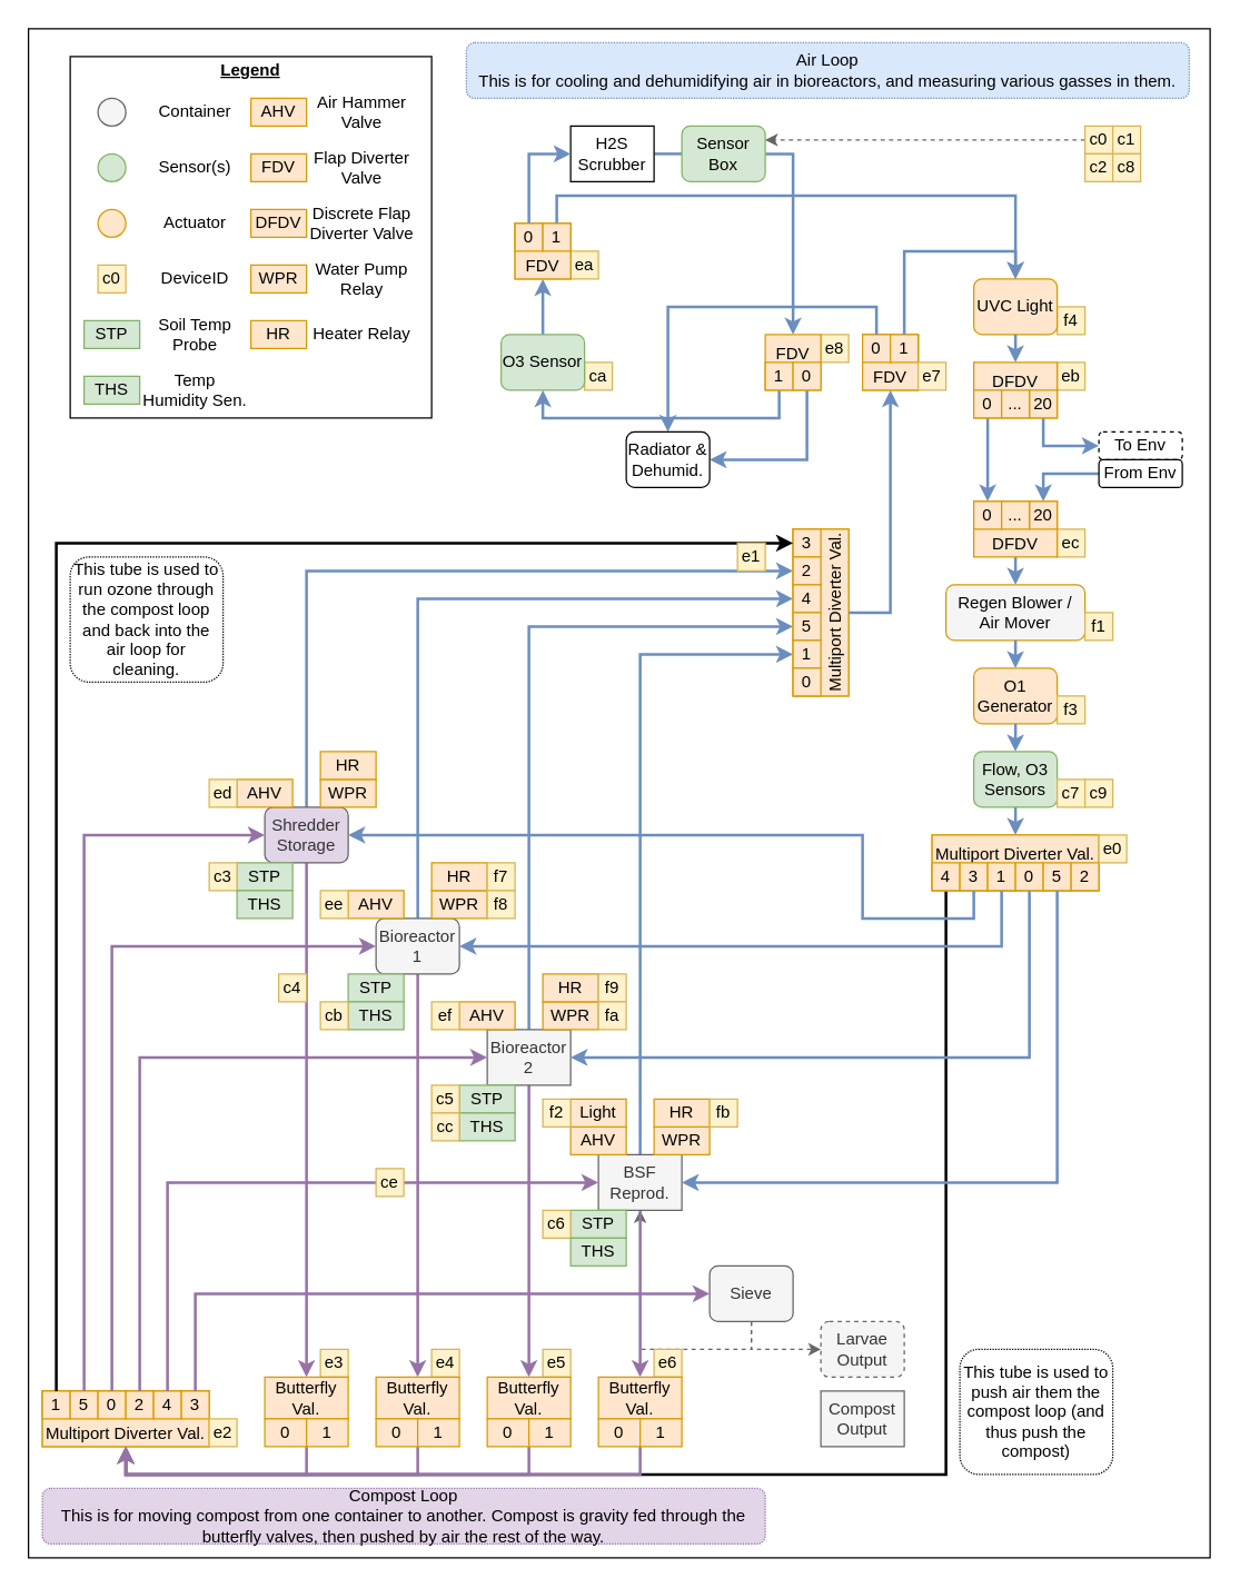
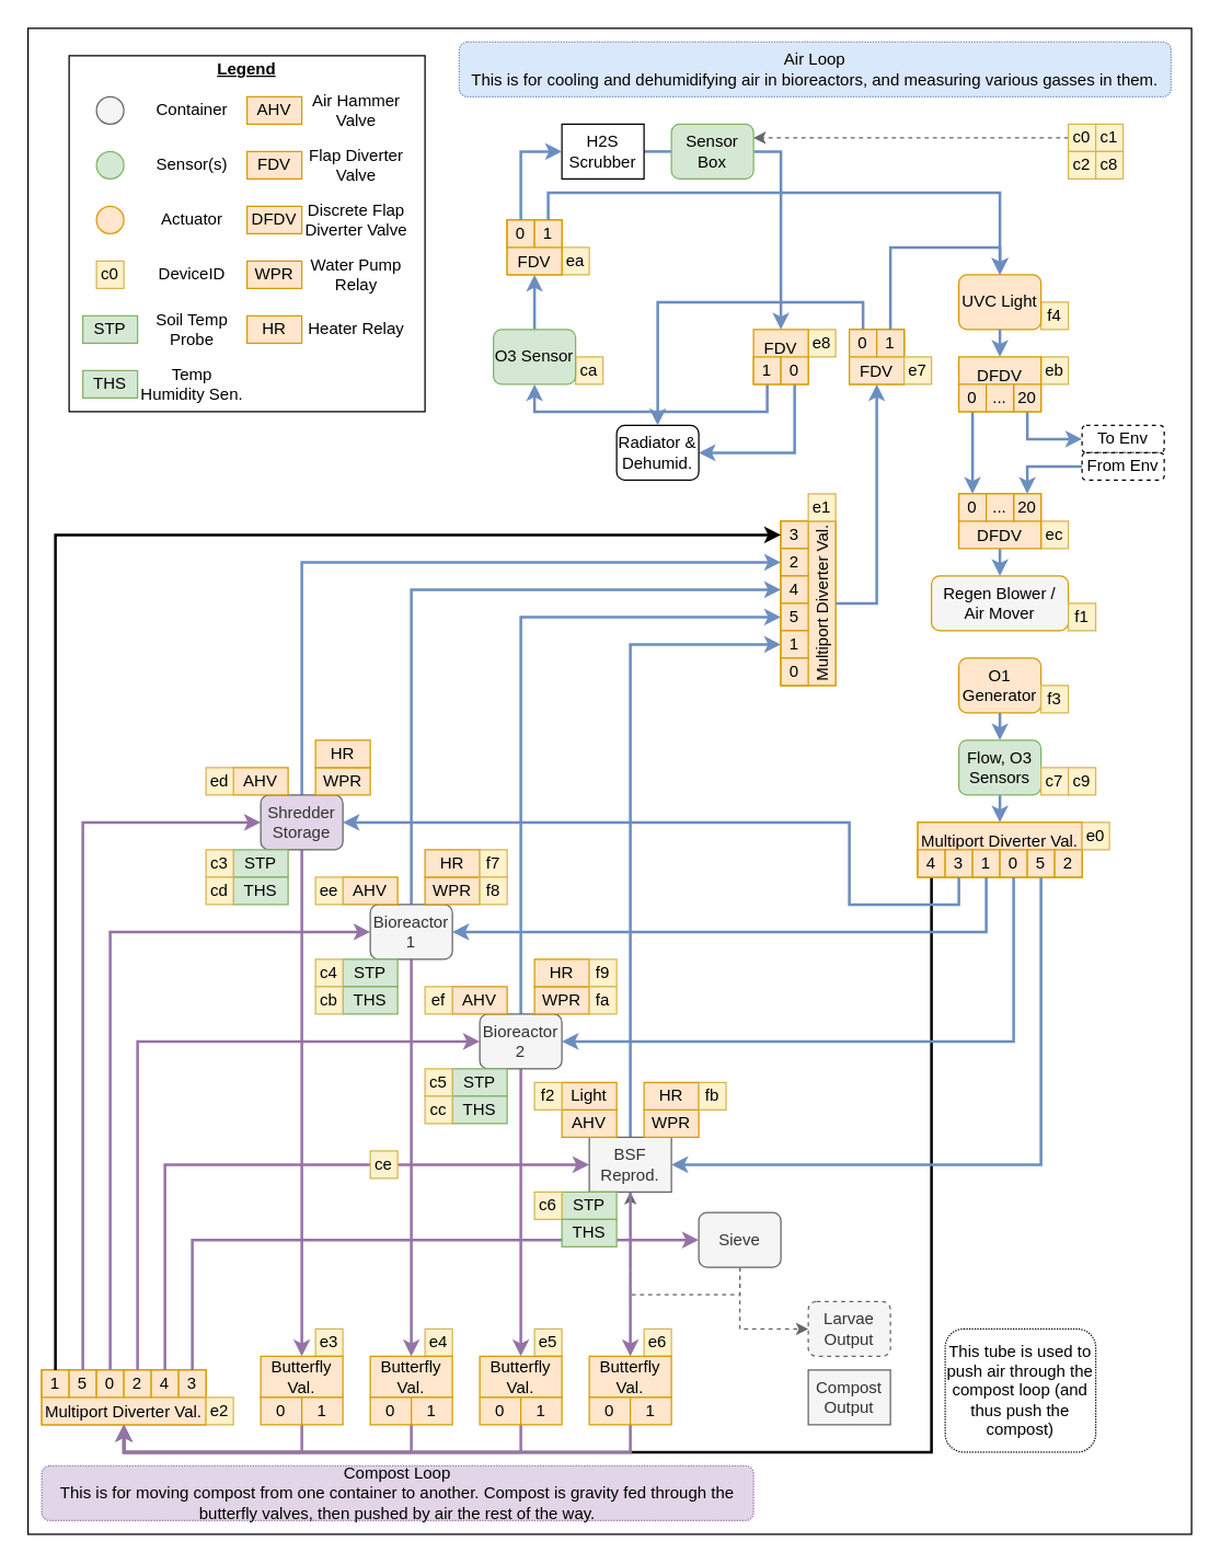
- <mxCell id="92" value="From Env" style="rounded=1;whiteSpace=wrap;html=1;" parent="1" vertex="1"><mxGeometry x="790" y="330" width="60" height="20" as="geometry" /></mxCell>
+ <mxCell id="92" value="From Env" style="rounded=1;whiteSpace=wrap;html=1;dashed=1;" parent="1" vertex="1"><mxGeometry x="790" y="330" width="60" height="20" as="geometry" /></mxCell>
- <mxCell id="112" value="e1" style="text;html=1;strokeColor=#d6b656;fillColor=#fff2cc;align=center;verticalAlign=middle;whiteSpace=wrap;rounded=0;direction=south;" parent="1" vertex="1"><mxGeometry x="530" y="390" width="20" height="20" as="geometry" /></mxCell>
+ <mxCell id="112" value="e1" style="text;html=1;strokeColor=#d6b656;fillColor=#fff2cc;align=center;verticalAlign=middle;whiteSpace=wrap;rounded=0;direction=south;" parent="1" vertex="1"><mxGeometry x="590" y="360" width="20" height="20" as="geometry" /></mxCell>
- <mxCell id="71" value="This tube is used to run ozone through the compost loop and back into the air loop for cleaning." style="text;html=1;align=center;verticalAlign=middle;whiteSpace=wrap;rounded=1;glass=0;sketch=0;shadow=0;dashed=1;dashPattern=1 1;fillStyle=auto;perimeterSpacing=0;fillColor=default;strokeColor=default;" parent="1" vertex="1"><mxGeometry x="50" y="400" width="110" height="90" as="geometry" /></mxCell>
- <mxCell id="179" style="edgeStyle=orthogonalEdgeStyle;rounded=0;orthogonalLoop=1;jettySize=auto;html=1;entryX=0.5;entryY=0;entryDx=0;entryDy=0;strokeWidth=2;fillColor=#dae8fc;strokeColor=#6c8ebf;exitX=0.5;exitY=1;exitDx=0;exitDy=0;" parent="1" source="90" target="74" edge="1"><mxGeometry relative="1" as="geometry"><mxPoint x="800" y="430" as="sourcePoint" /><mxPoint x="730" y="420" as="targetPoint" /></mxGeometry></mxCell>
+ <mxCell id="210" value="cd" style="text;html=1;strokeColor=#d6b656;fillColor=#fff2cc;align=center;verticalAlign=middle;whiteSpace=wrap;rounded=0;direction=south;" parent="1" vertex="1"><mxGeometry x="150" y="640" width="20" height="20" as="geometry" /></mxCell>
- <mxCell id="127" value="c4" style="text;html=1;strokeColor=#d6b656;fillColor=#fff2cc;align=center;verticalAlign=middle;whiteSpace=wrap;rounded=0;direction=south;" parent="1" vertex="1"><mxGeometry x="200" y="700" width="20" height="20" as="geometry" /></mxCell>
+ <mxCell id="127" value="c4" style="text;html=1;strokeColor=#d6b656;fillColor=#fff2cc;align=center;verticalAlign=middle;whiteSpace=wrap;rounded=0;direction=south;" parent="1" vertex="1"><mxGeometry x="230" y="700" width="20" height="20" as="geometry" /></mxCell>
- <mxCell id="18" value="Bioreactor 2" style="whiteSpace=wrap;html=1;fillColor=#f5f5f5;strokeColor=#666666;fontColor=#333333;rounded=0;" parent="1" vertex="1"><mxGeometry x="350" y="740" width="60" height="40" as="geometry" /></mxCell>
+ <mxCell id="18" value="Bioreactor 2" style="rounded=1;whiteSpace=wrap;html=1;fillColor=#f5f5f5;strokeColor=#666666;fontColor=#333333;" parent="1" vertex="1"><mxGeometry x="350" y="740" width="60" height="40" as="geometry" /></mxCell>
- <mxCell id="10" value="Sieve" style="rounded=1;whiteSpace=wrap;html=1;fillColor=#f5f5f5;strokeColor=#666666;fontColor=#333333;" parent="1" vertex="1"><mxGeometry x="510" y="910" width="60" height="40" as="geometry" /></mxCell>
+ <mxCell id="10" value="Sieve" style="rounded=1;whiteSpace=wrap;html=1;fillColor=#f5f5f5;strokeColor=#666666;fontColor=#333333;" parent="1" vertex="1"><mxGeometry x="510" y="885" width="60" height="40" as="geometry" /></mxCell>
- <mxCell id="85" value="This tube is used to push air them the compost loop (and thus push the compost)" style="text;html=1;align=center;verticalAlign=middle;whiteSpace=wrap;rounded=1;glass=0;sketch=0;shadow=0;dashed=1;dashPattern=1 1;fillStyle=auto;perimeterSpacing=0;fillColor=default;strokeColor=default;" parent="1" vertex="1"><mxGeometry x="690" y="970" width="110" height="90" as="geometry" /></mxCell>
+ <mxCell id="85" value="This tube is used to push air through the compost loop (and thus push the compost)" style="text;html=1;align=center;verticalAlign=middle;whiteSpace=wrap;rounded=1;glass=0;sketch=0;shadow=0;dashed=1;dashPattern=1 1;fillStyle=auto;perimeterSpacing=0;fillColor=default;strokeColor=default;" parent="1" vertex="1"><mxGeometry x="690" y="970" width="110" height="90" as="geometry" /></mxCell>
